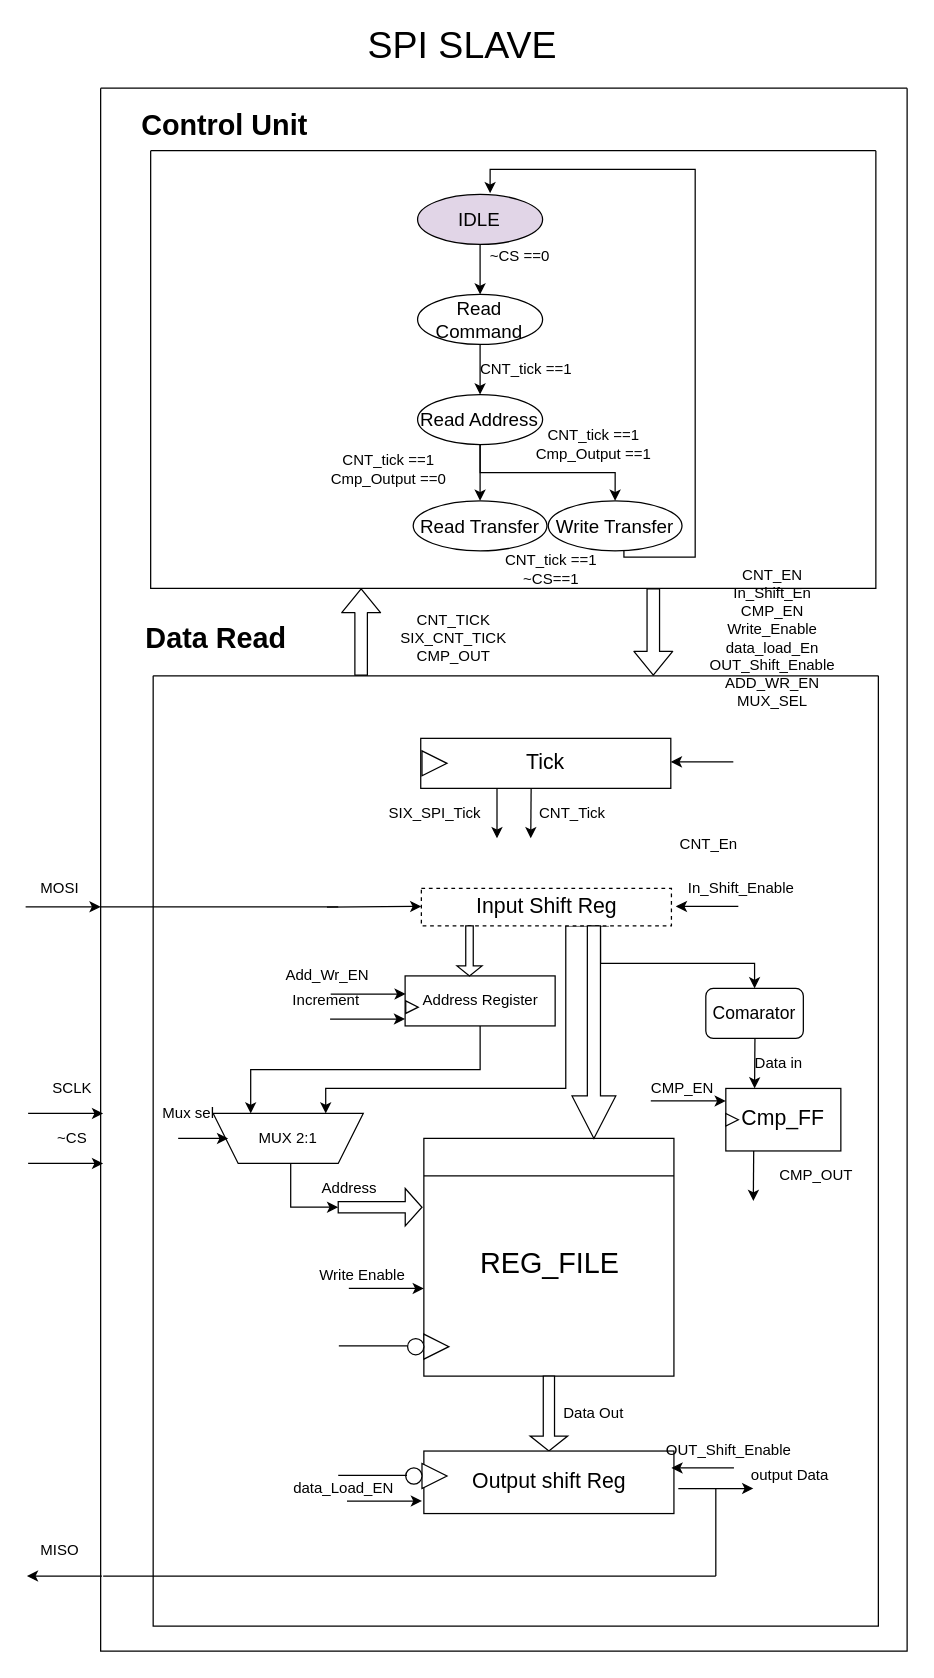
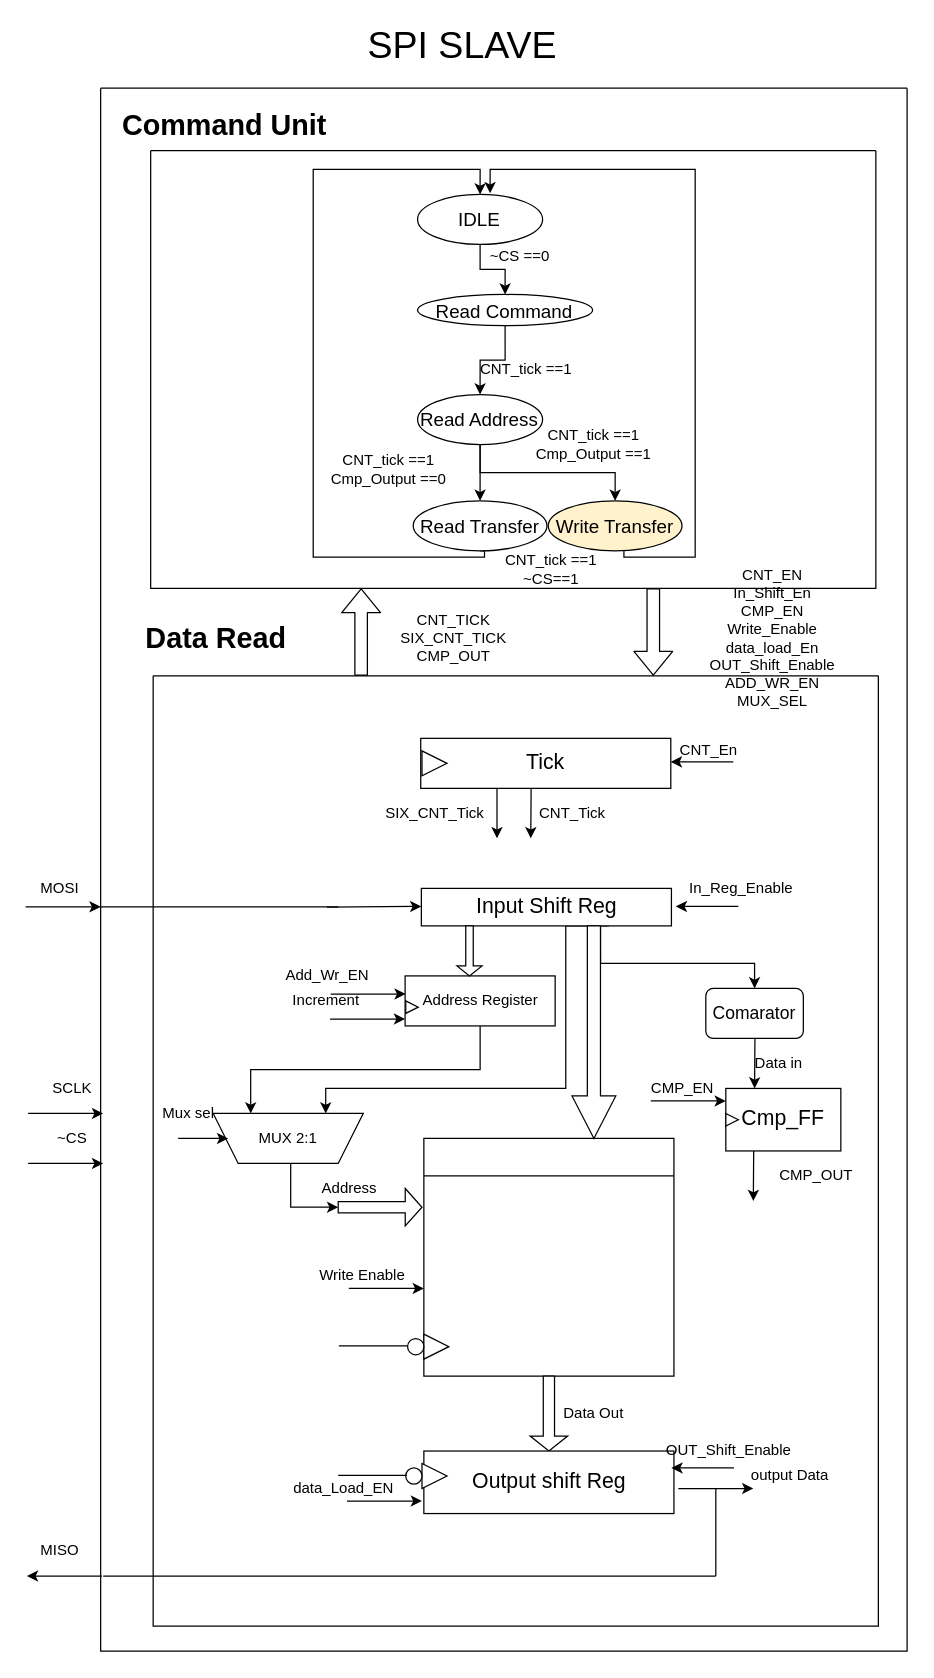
- <mxCell id="35" value="&lt;span style=&quot;font-size: 23px&quot;&gt;&lt;b&gt;Control Unit&amp;nbsp;&lt;/b&gt;&lt;/span&gt;" style="text;html=1;align=center;verticalAlign=middle;resizable=0;points=[];autosize=1;strokeColor=none;" parent="11" vertex="1"><mxGeometry x="27" y="20" width="150" height="20" as="geometry" /></mxCell>
+ <mxCell id="35" value="&lt;span style=&quot;font-size: 23px&quot;&gt;&lt;b&gt;Command Unit&amp;nbsp;&lt;/b&gt;&lt;/span&gt;" style="text;html=1;align=center;verticalAlign=middle;resizable=0;points=[];autosize=1;strokeColor=none;" parent="11" vertex="1"><mxGeometry x="27" y="20" width="150" height="20" as="geometry" /></mxCell>
- <mxCell id="37" value="&lt;font style=&quot;font-size: 15px&quot;&gt;IDLE&lt;/font&gt;" style="ellipse;whiteSpace=wrap;html=1;fillColor=#e1d5e7;" parent="11" vertex="1"><mxGeometry x="253.47" y="85" width="100" height="40" as="geometry" /></mxCell>
+ <mxCell id="37" value="&lt;font style=&quot;font-size: 15px&quot;&gt;IDLE&lt;/font&gt;" style="ellipse;whiteSpace=wrap;html=1;" parent="11" vertex="1"><mxGeometry x="253.47" y="85" width="100" height="40" as="geometry" /></mxCell>
- <mxCell id="46" value="&lt;font style=&quot;font-size: 15px&quot;&gt;Read Command&lt;/font&gt;" style="ellipse;whiteSpace=wrap;html=1;" parent="11" vertex="1"><mxGeometry x="253.47" y="165" width="100" height="40" as="geometry" /></mxCell>
+ <mxCell id="46" value="&lt;font style=&quot;font-size: 15px&quot;&gt;Read Command&lt;/font&gt;" style="ellipse;whiteSpace=wrap;html=1;" parent="11" vertex="1"><mxGeometry x="253.47" y="165" width="140" height="25" as="geometry" /></mxCell>
+ <mxCell id="55" style="edgeStyle=orthogonalEdgeStyle;rounded=0;orthogonalLoop=1;jettySize=auto;html=1;exitX=0.5;exitY=1;exitDx=0;exitDy=0;entryX=0.5;entryY=0;entryDx=0;entryDy=0;" parent="11" source="56" target="37" edge="1"><mxGeometry relative="1" as="geometry"><Array as="points"><mxPoint x="307" y="370" /><mxPoint x="307" y="375" /><mxPoint x="170" y="375" /><mxPoint x="170" y="65" /><mxPoint x="304" y="65" /></Array></mxGeometry></mxCell>
- <mxCell id="62" value="&lt;font style=&quot;font-size: 15px&quot;&gt;Write Transfer&lt;/font&gt;" style="ellipse;whiteSpace=wrap;html=1;" parent="11" vertex="1"><mxGeometry x="357.97" y="330" width="107" height="40" as="geometry" /></mxCell>
+ <mxCell id="62" value="&lt;font style=&quot;font-size: 15px&quot;&gt;Write Transfer&lt;/font&gt;" style="ellipse;whiteSpace=wrap;html=1;fillColor=#fff2cc;" parent="11" vertex="1"><mxGeometry x="357.97" y="330" width="107" height="40" as="geometry" /></mxCell>
- <mxCell id="74" value="SIX_SPI_Tick" style="text;html=1;align=center;verticalAlign=middle;resizable=0;points=[];autosize=1;strokeColor=none;" vertex="1" parent="11"><mxGeometry x="222" y="570" width="90" height="20" as="geometry" /></mxCell>
+ <mxCell id="74" value="SIX_CNT_Tick" style="text;html=1;align=center;verticalAlign=middle;resizable=0;points=[];autosize=1;strokeColor=none;" vertex="1" parent="11"><mxGeometry x="222" y="570" width="90" height="20" as="geometry" /></mxCell>
- <mxCell id="30" value="CNT_En" style="text;html=1;align=center;verticalAlign=middle;resizable=0;points=[];autosize=1;strokeColor=none;" parent="11" vertex="1"><mxGeometry x="456" y="595" width="60" height="20" as="geometry" /></mxCell>
+ <mxCell id="30" value="CNT_En" style="text;html=1;align=center;verticalAlign=middle;resizable=0;points=[];autosize=1;strokeColor=none;" parent="11" vertex="1"><mxGeometry x="456" y="520" width="60" height="20" as="geometry" /></mxCell>
- <mxCell id="27" value="In_Shift_Enable" style="text;html=1;align=center;verticalAlign=middle;resizable=0;points=[];autosize=1;strokeColor=none;" parent="11" vertex="1"><mxGeometry x="462" y="630" width="100" height="20" as="geometry" /></mxCell>
+ <mxCell id="27" value="In_Reg_Enable" style="text;html=1;align=center;verticalAlign=middle;resizable=0;points=[];autosize=1;strokeColor=none;" parent="11" vertex="1"><mxGeometry x="462" y="630" width="100" height="20" as="geometry" /></mxCell>
- <mxCell id="14" value="&lt;font style=&quot;font-size: 17px&quot;&gt;Input Shift Reg&lt;/font&gt;" style="whiteSpace=wrap;html=1;dashed=1;" parent="11" vertex="1"><mxGeometry x="256.5" y="640" width="200" height="30" as="geometry" /></mxCell>
+ <mxCell id="14" value="&lt;font style=&quot;font-size: 17px&quot;&gt;Input Shift Reg&lt;/font&gt;" style="whiteSpace=wrap;html=1;" parent="11" vertex="1"><mxGeometry x="256.5" y="640" width="200" height="30" as="geometry" /></mxCell>
- <mxCell id="3" value="&lt;font style=&quot;font-size: 23px&quot;&gt;REG_FILE&lt;/font&gt;" style="text;html=1;align=center;verticalAlign=middle;resizable=0;points=[];autosize=1;strokeColor=none;" parent="2" vertex="1"><mxGeometry x="35" y="90" width="130" height="20" as="geometry" /></mxCell>
